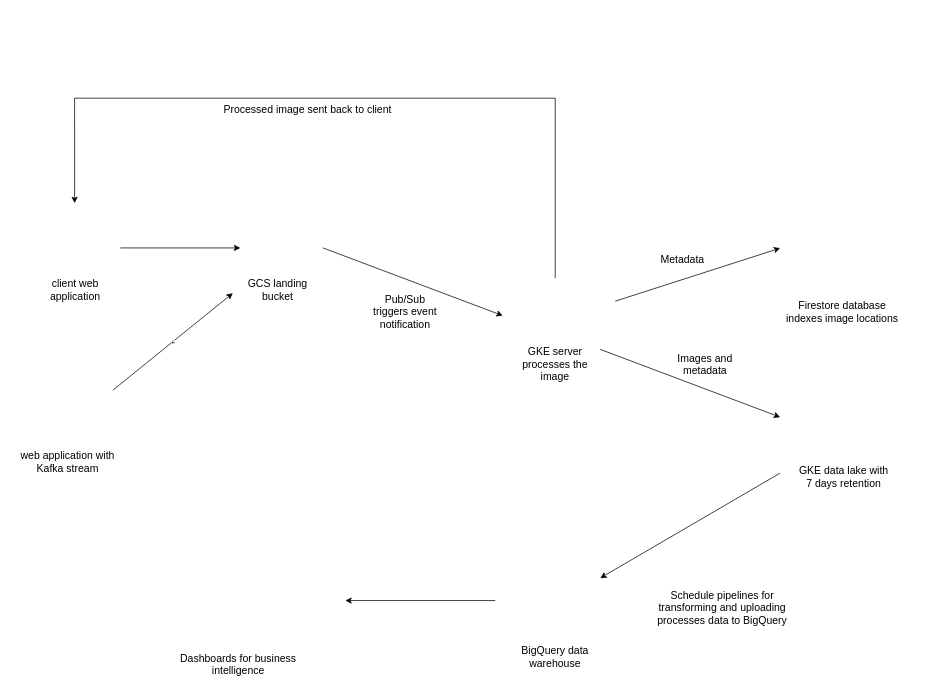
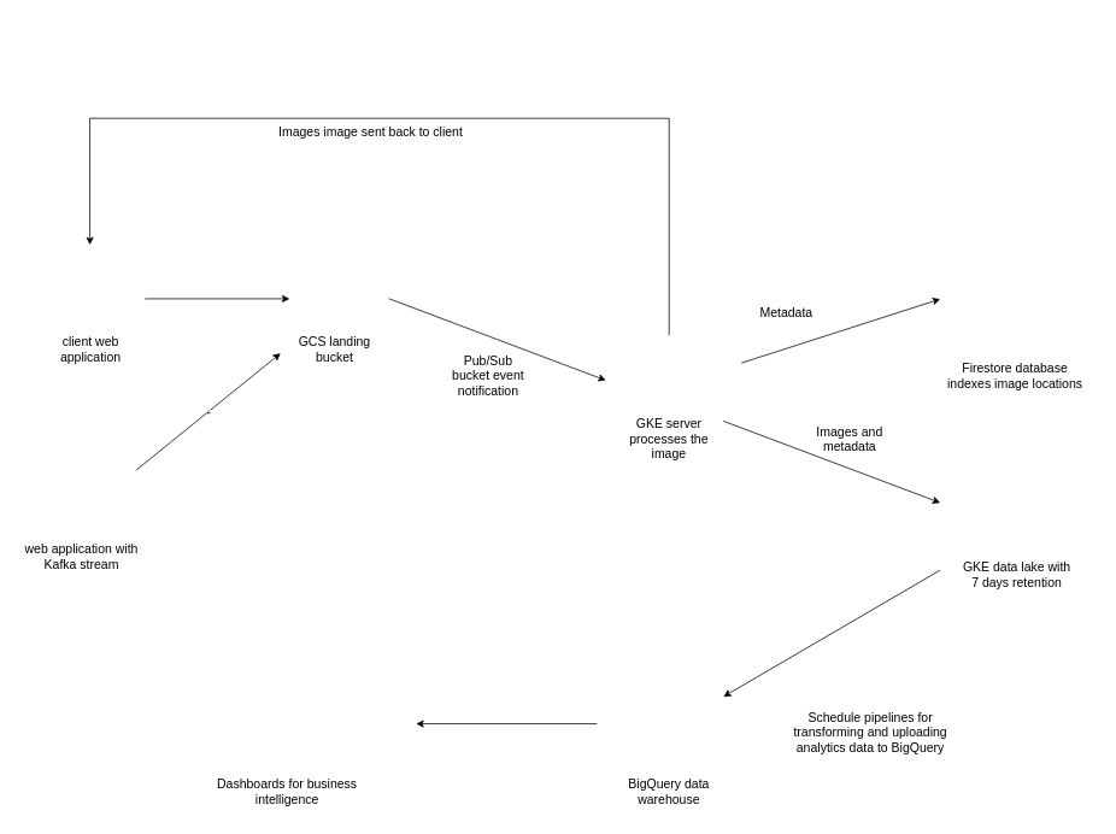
- <mxCell id="34" value="&lt;font style=&quot;font-size: 14px;&quot;&gt;Processed image sent back to client&lt;/font&gt;" style="text;html=1;strokeColor=none;fillColor=none;align=center;verticalAlign=middle;whiteSpace=wrap;rounded=0;fontSize=10;" vertex="1" parent="1"><mxGeometry x="290" y="130" width="240" height="30" as="geometry" /></mxCell>
+ <mxCell id="34" value="&lt;font style=&quot;font-size: 14px;&quot;&gt;Images image sent back to client&lt;/font&gt;" style="text;html=1;strokeColor=none;fillColor=none;align=center;verticalAlign=middle;whiteSpace=wrap;rounded=0;fontSize=10;" vertex="1" parent="1"><mxGeometry x="290" y="130" width="240" height="30" as="geometry" /></mxCell>
- <mxCell id="37" value="&lt;font style=&quot;font-size: 14px;&quot;&gt;Metadata&lt;/font&gt;" style="text;html=1;strokeColor=none;fillColor=none;align=center;verticalAlign=middle;whiteSpace=wrap;rounded=0;fontSize=10;" vertex="1" parent="1"><mxGeometry x="860" y="330" width="100" height="30" as="geometry" /></mxCell>
+ <mxCell id="37" value="&lt;font style=&quot;font-size: 14px;&quot;&gt;Metadata&lt;/font&gt;" style="text;html=1;strokeColor=none;fillColor=none;align=center;verticalAlign=middle;whiteSpace=wrap;rounded=0;fontSize=10;" vertex="1" parent="1"><mxGeometry x="820" y="330" width="100" height="30" as="geometry" /></mxCell>
- <mxCell id="29" value="&lt;font style=&quot;font-size: 14px;&quot;&gt;Pub/Sub triggers event notification&lt;/font&gt;" style="text;html=1;strokeColor=none;fillColor=none;align=center;verticalAlign=middle;whiteSpace=wrap;rounded=0;fontSize=10;" vertex="1" parent="1"><mxGeometry x="490" y="400" width="100" height="30" as="geometry" /></mxCell>
+ <mxCell id="29" value="&lt;font style=&quot;font-size: 14px;&quot;&gt;Pub/Sub bucket event notification&lt;/font&gt;" style="text;html=1;strokeColor=none;fillColor=none;align=center;verticalAlign=middle;whiteSpace=wrap;rounded=0;fontSize=10;" vertex="1" parent="1"><mxGeometry x="490" y="400" width="100" height="30" as="geometry" /></mxCell>
- <mxCell id="25" value="&lt;span style=&quot;font-size: 14px;&quot;&gt;Schedule pipelines for transforming and uploading processes data to BigQuery&lt;/span&gt;" style="text;html=1;strokeColor=none;fillColor=none;align=center;verticalAlign=middle;whiteSpace=wrap;rounded=0;fontSize=10;" vertex="1" parent="1"><mxGeometry x="867.5" y="795" width="190" height="30" as="geometry" /></mxCell>
+ <mxCell id="25" value="&lt;span style=&quot;font-size: 14px;&quot;&gt;Schedule pipelines for transforming and uploading analytics data to BigQuery&lt;/span&gt;" style="text;html=1;strokeColor=none;fillColor=none;align=center;verticalAlign=middle;whiteSpace=wrap;rounded=0;fontSize=10;" vertex="1" parent="1"><mxGeometry x="867.5" y="795" width="190" height="30" as="geometry" /></mxCell>
- <mxCell id="28" value="&lt;span style=&quot;font-size: 14px;&quot;&gt;Dashboards for business intelligence&lt;/span&gt;" style="text;html=1;strokeColor=none;fillColor=none;align=center;verticalAlign=middle;whiteSpace=wrap;rounded=0;fontSize=10;" vertex="1" parent="1"><mxGeometry x="215" y="870" width="205" height="30" as="geometry" /></mxCell>
+ <mxCell id="28" value="&lt;span style=&quot;font-size: 14px;&quot;&gt;Dashboards for business intelligence&lt;/span&gt;" style="text;html=1;strokeColor=none;fillColor=none;align=center;verticalAlign=middle;whiteSpace=wrap;rounded=0;fontSize=10;" vertex="1" parent="1"><mxGeometry x="215" y="860" width="205" height="30" as="geometry" /></mxCell>
